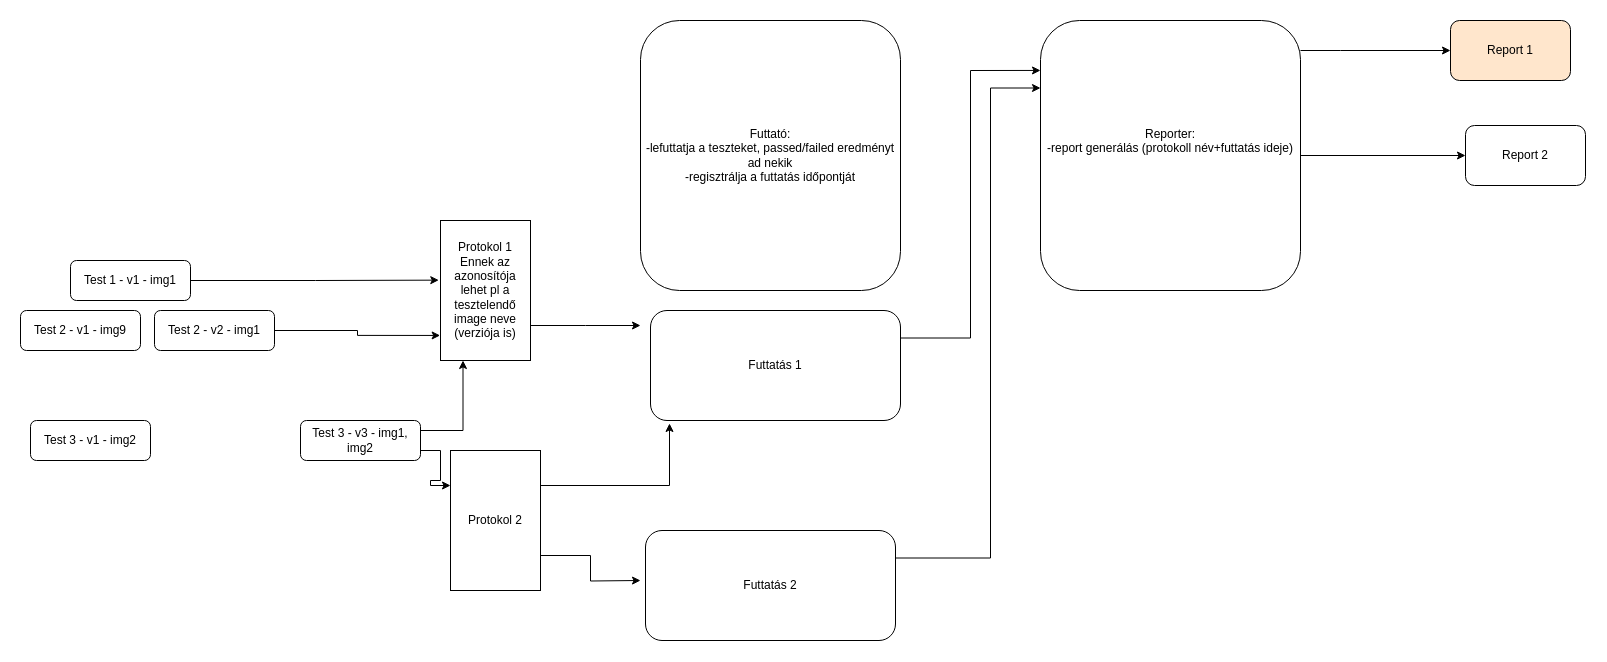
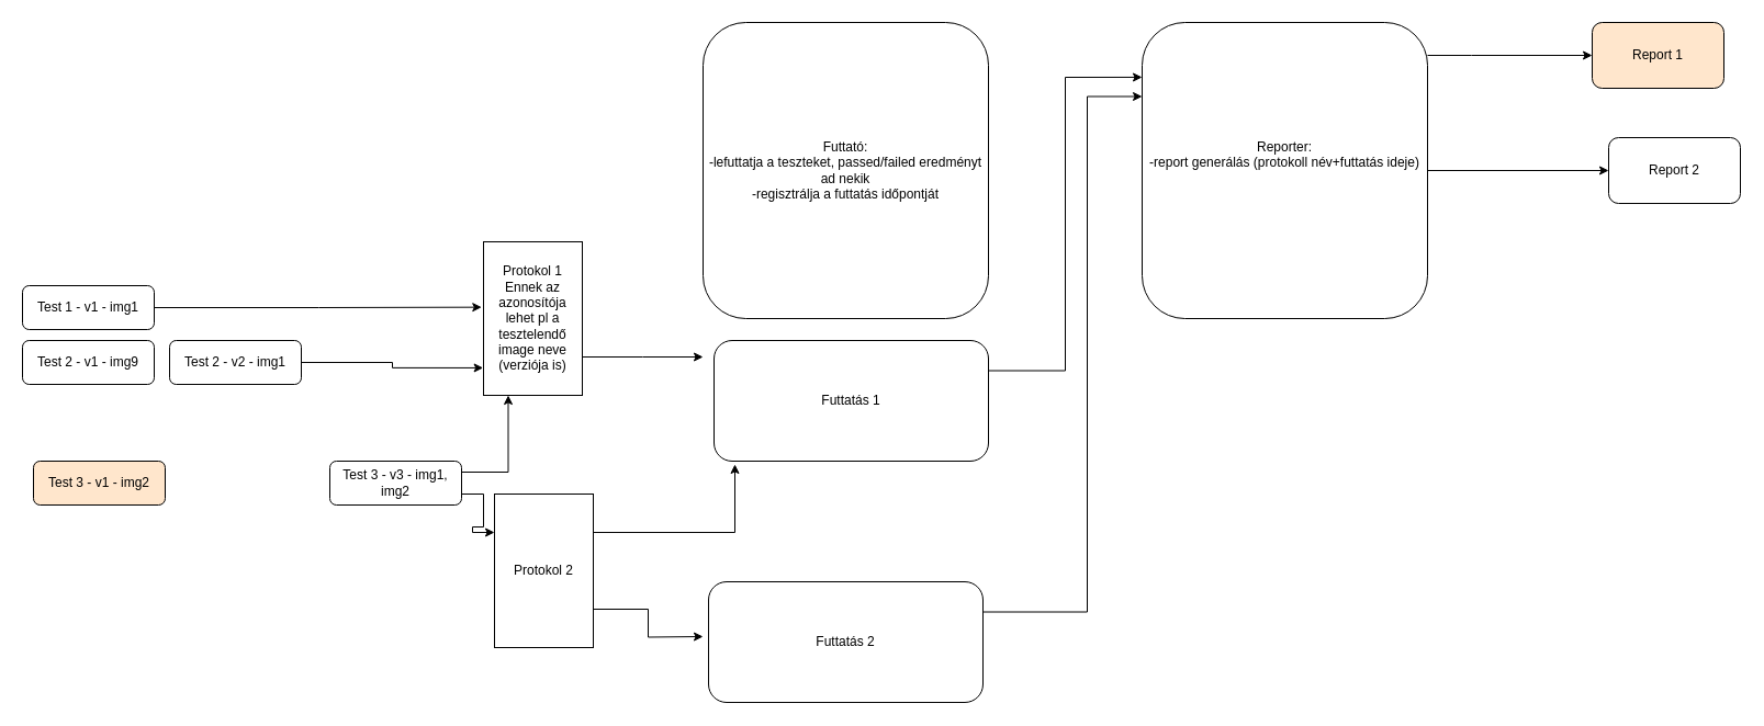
- <mxCell id="2" value="Test 1 - v1 - img1" style="rounded=1;whiteSpace=wrap;html=1;fontSize=12;glass=0;strokeWidth=1;shadow=0;" parent="1" vertex="1"><mxGeometry x="70" y="260" width="120" height="40" as="geometry" /></mxCell>
+ <mxCell id="2" value="Test 1 - v1 - img1" style="rounded=1;whiteSpace=wrap;html=1;fontSize=12;glass=0;strokeWidth=1;shadow=0;" parent="1" vertex="1"><mxGeometry x="20" y="260" width="120" height="40" as="geometry" /></mxCell>
- <mxCell id="4" value="Test 3&amp;nbsp;- v1 - img2" style="rounded=1;whiteSpace=wrap;html=1;fontSize=12;glass=0;strokeWidth=1;shadow=0;" vertex="1" parent="1"><mxGeometry x="30" y="420" width="120" height="40" as="geometry" /></mxCell>
+ <mxCell id="4" value="Test 3&amp;nbsp;- v1 - img2" style="rounded=1;whiteSpace=wrap;html=1;fontSize=12;glass=0;strokeWidth=1;shadow=0;fillColor=#ffe6cc;" vertex="1" parent="1"><mxGeometry x="30" y="420" width="120" height="40" as="geometry" /></mxCell>
